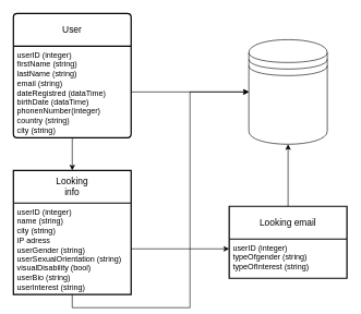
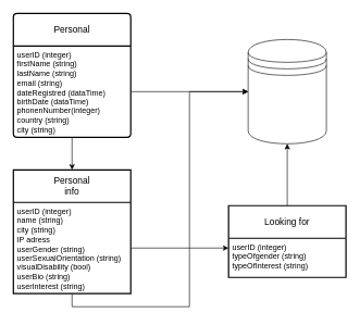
- <mxCell id="2" value="User" style="swimlane;childLayout=stackLayout;horizontal=1;startSize=50;horizontalStack=0;rounded=1;fontSize=14;fontStyle=0;strokeWidth=2;resizeParent=0;resizeLast=1;shadow=0;dashed=0;align=center;arcSize=4;whiteSpace=wrap;html=1;" vertex="1" parent="1"><mxGeometry x="20" y="20" width="180" height="190" as="geometry"><mxRectangle x="180" y="190" width="120" height="50" as="alternateBounds" /></mxGeometry></mxCell>
+ <mxCell id="2" value="Personal" style="swimlane;childLayout=stackLayout;horizontal=1;startSize=50;horizontalStack=0;rounded=1;fontSize=14;fontStyle=0;strokeWidth=2;resizeParent=0;resizeLast=1;shadow=0;dashed=0;align=center;arcSize=4;whiteSpace=wrap;html=1;" vertex="1" parent="1"><mxGeometry x="20" y="20" width="180" height="190" as="geometry"><mxRectangle x="180" y="190" width="120" height="50" as="alternateBounds" /></mxGeometry></mxCell>
- <mxCell id="4" value="Looking&lt;br&gt;info" style="swimlane;childLayout=stackLayout;horizontal=1;startSize=50;horizontalStack=0;rounded=1;fontSize=14;fontStyle=0;strokeWidth=2;resizeParent=0;resizeLast=1;shadow=0;dashed=0;align=center;arcSize=0;whiteSpace=wrap;html=1;" vertex="1" parent="1"><mxGeometry x="20" y="260" width="180" height="190" as="geometry"><mxRectangle x="180" y="430" width="120" height="50" as="alternateBounds" /></mxGeometry></mxCell>
+ <mxCell id="4" value="Personal&lt;br&gt;info" style="swimlane;childLayout=stackLayout;horizontal=1;startSize=50;horizontalStack=0;rounded=1;fontSize=14;fontStyle=0;strokeWidth=2;resizeParent=0;resizeLast=1;shadow=0;dashed=0;align=center;arcSize=0;whiteSpace=wrap;html=1;" vertex="1" parent="1"><mxGeometry x="20" y="260" width="180" height="190" as="geometry"><mxRectangle x="180" y="430" width="120" height="50" as="alternateBounds" /></mxGeometry></mxCell>
- <mxCell id="10" value="Looking email" style="swimlane;childLayout=stackLayout;horizontal=1;startSize=50;horizontalStack=0;rounded=1;fontSize=14;fontStyle=0;strokeWidth=2;resizeParent=0;resizeLast=1;shadow=0;dashed=0;align=center;arcSize=0;whiteSpace=wrap;html=1;" vertex="1" parent="1"><mxGeometry x="350" y="315" width="180" height="110" as="geometry"><mxRectangle x="180" y="430" width="120" height="50" as="alternateBounds" /></mxGeometry></mxCell>
+ <mxCell id="10" value="Looking for" style="swimlane;childLayout=stackLayout;horizontal=1;startSize=50;horizontalStack=0;rounded=1;fontSize=14;fontStyle=0;strokeWidth=2;resizeParent=0;resizeLast=1;shadow=0;dashed=0;align=center;arcSize=0;whiteSpace=wrap;html=1;" vertex="1" parent="1"><mxGeometry x="350" y="315" width="180" height="110" as="geometry"><mxRectangle x="180" y="430" width="120" height="50" as="alternateBounds" /></mxGeometry></mxCell>
